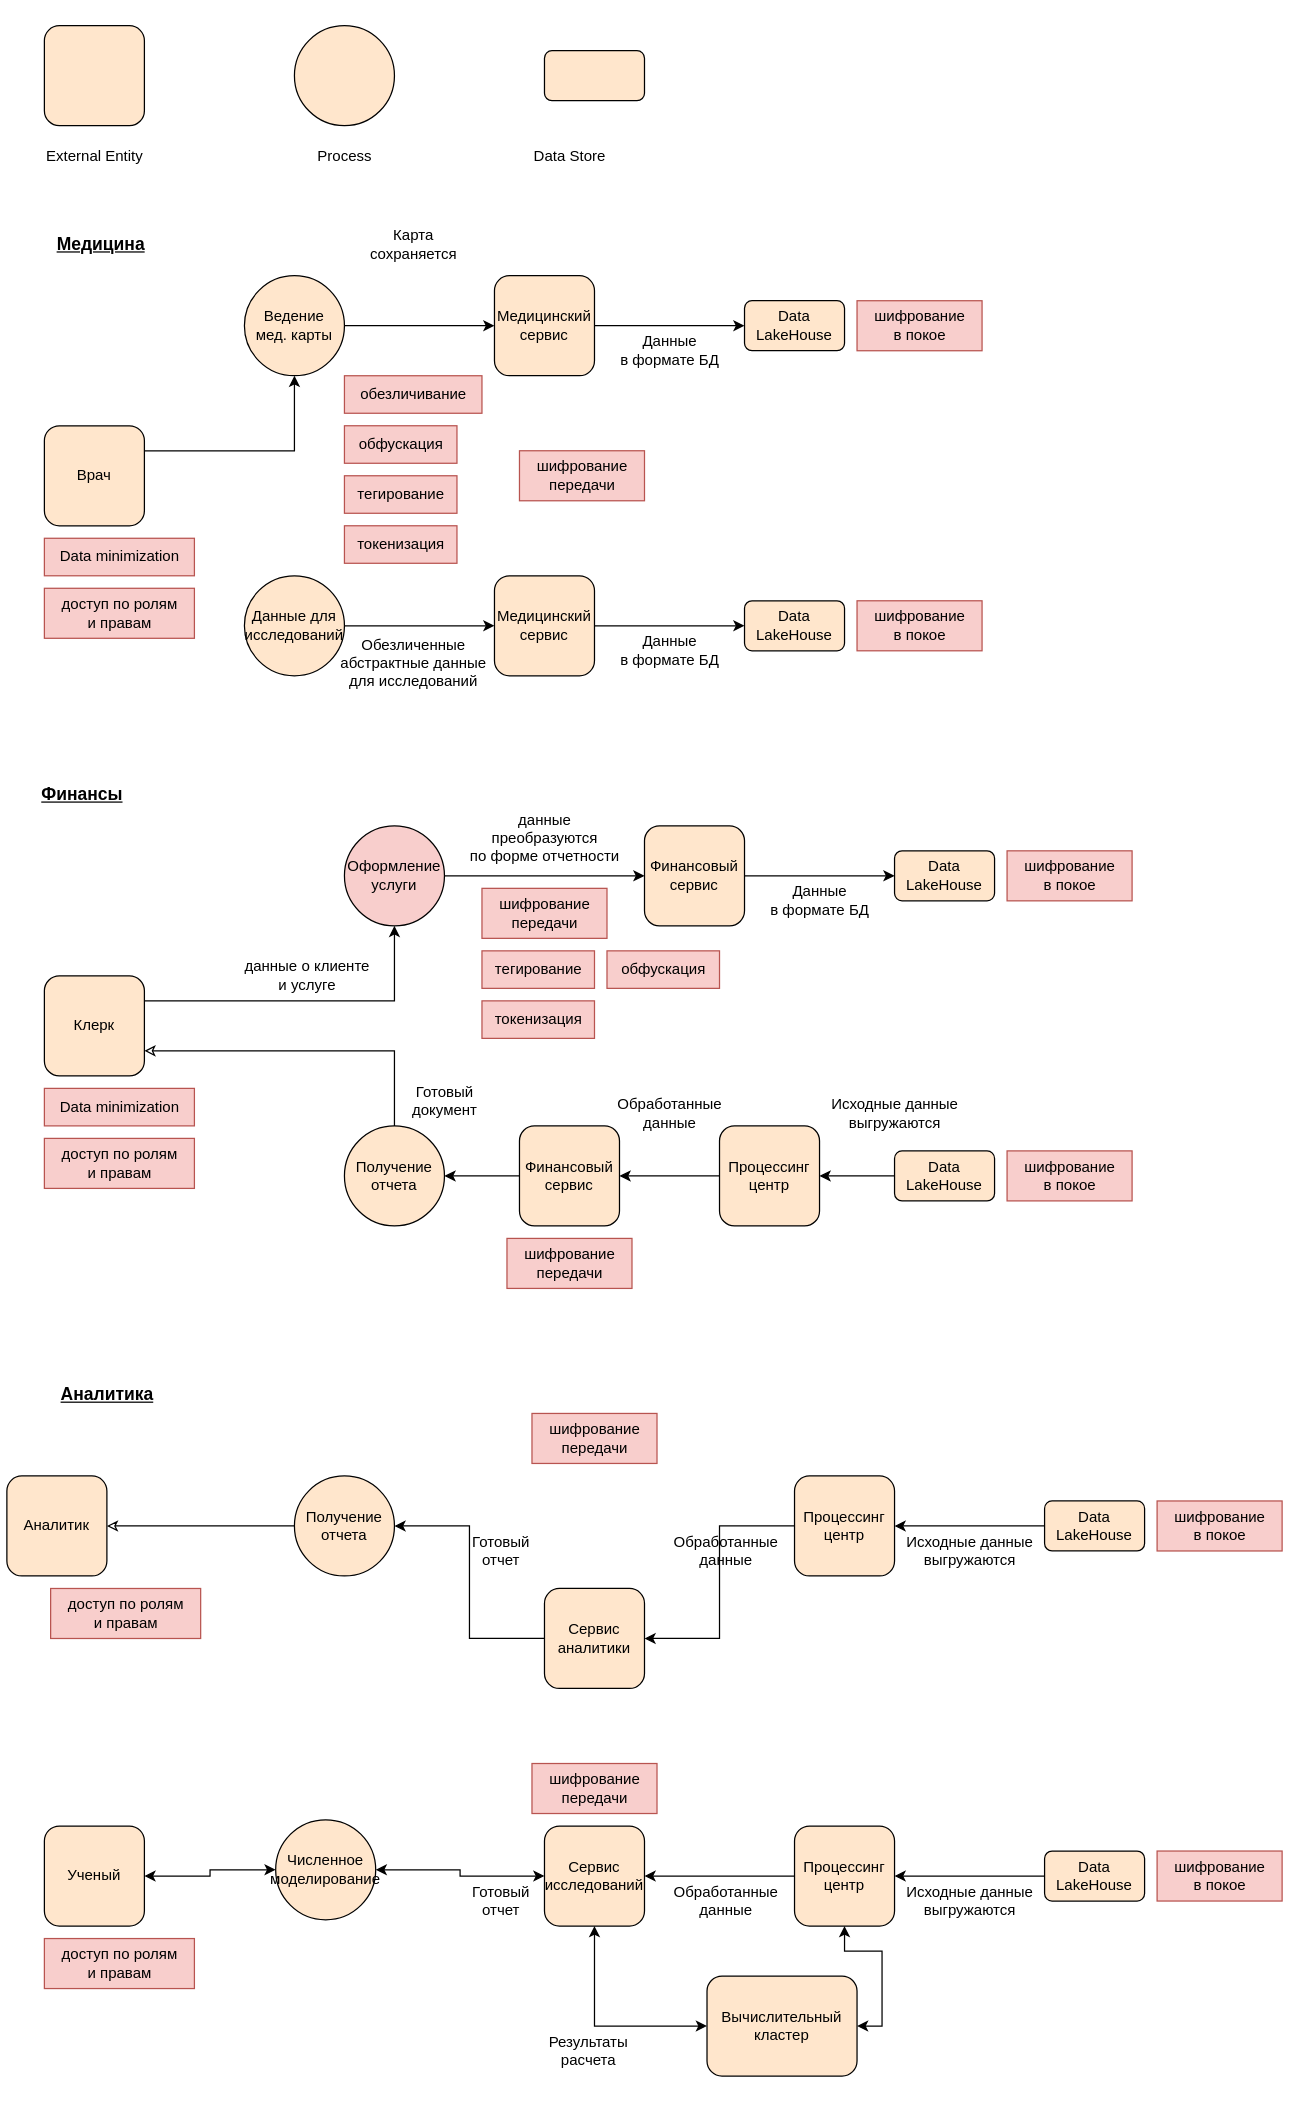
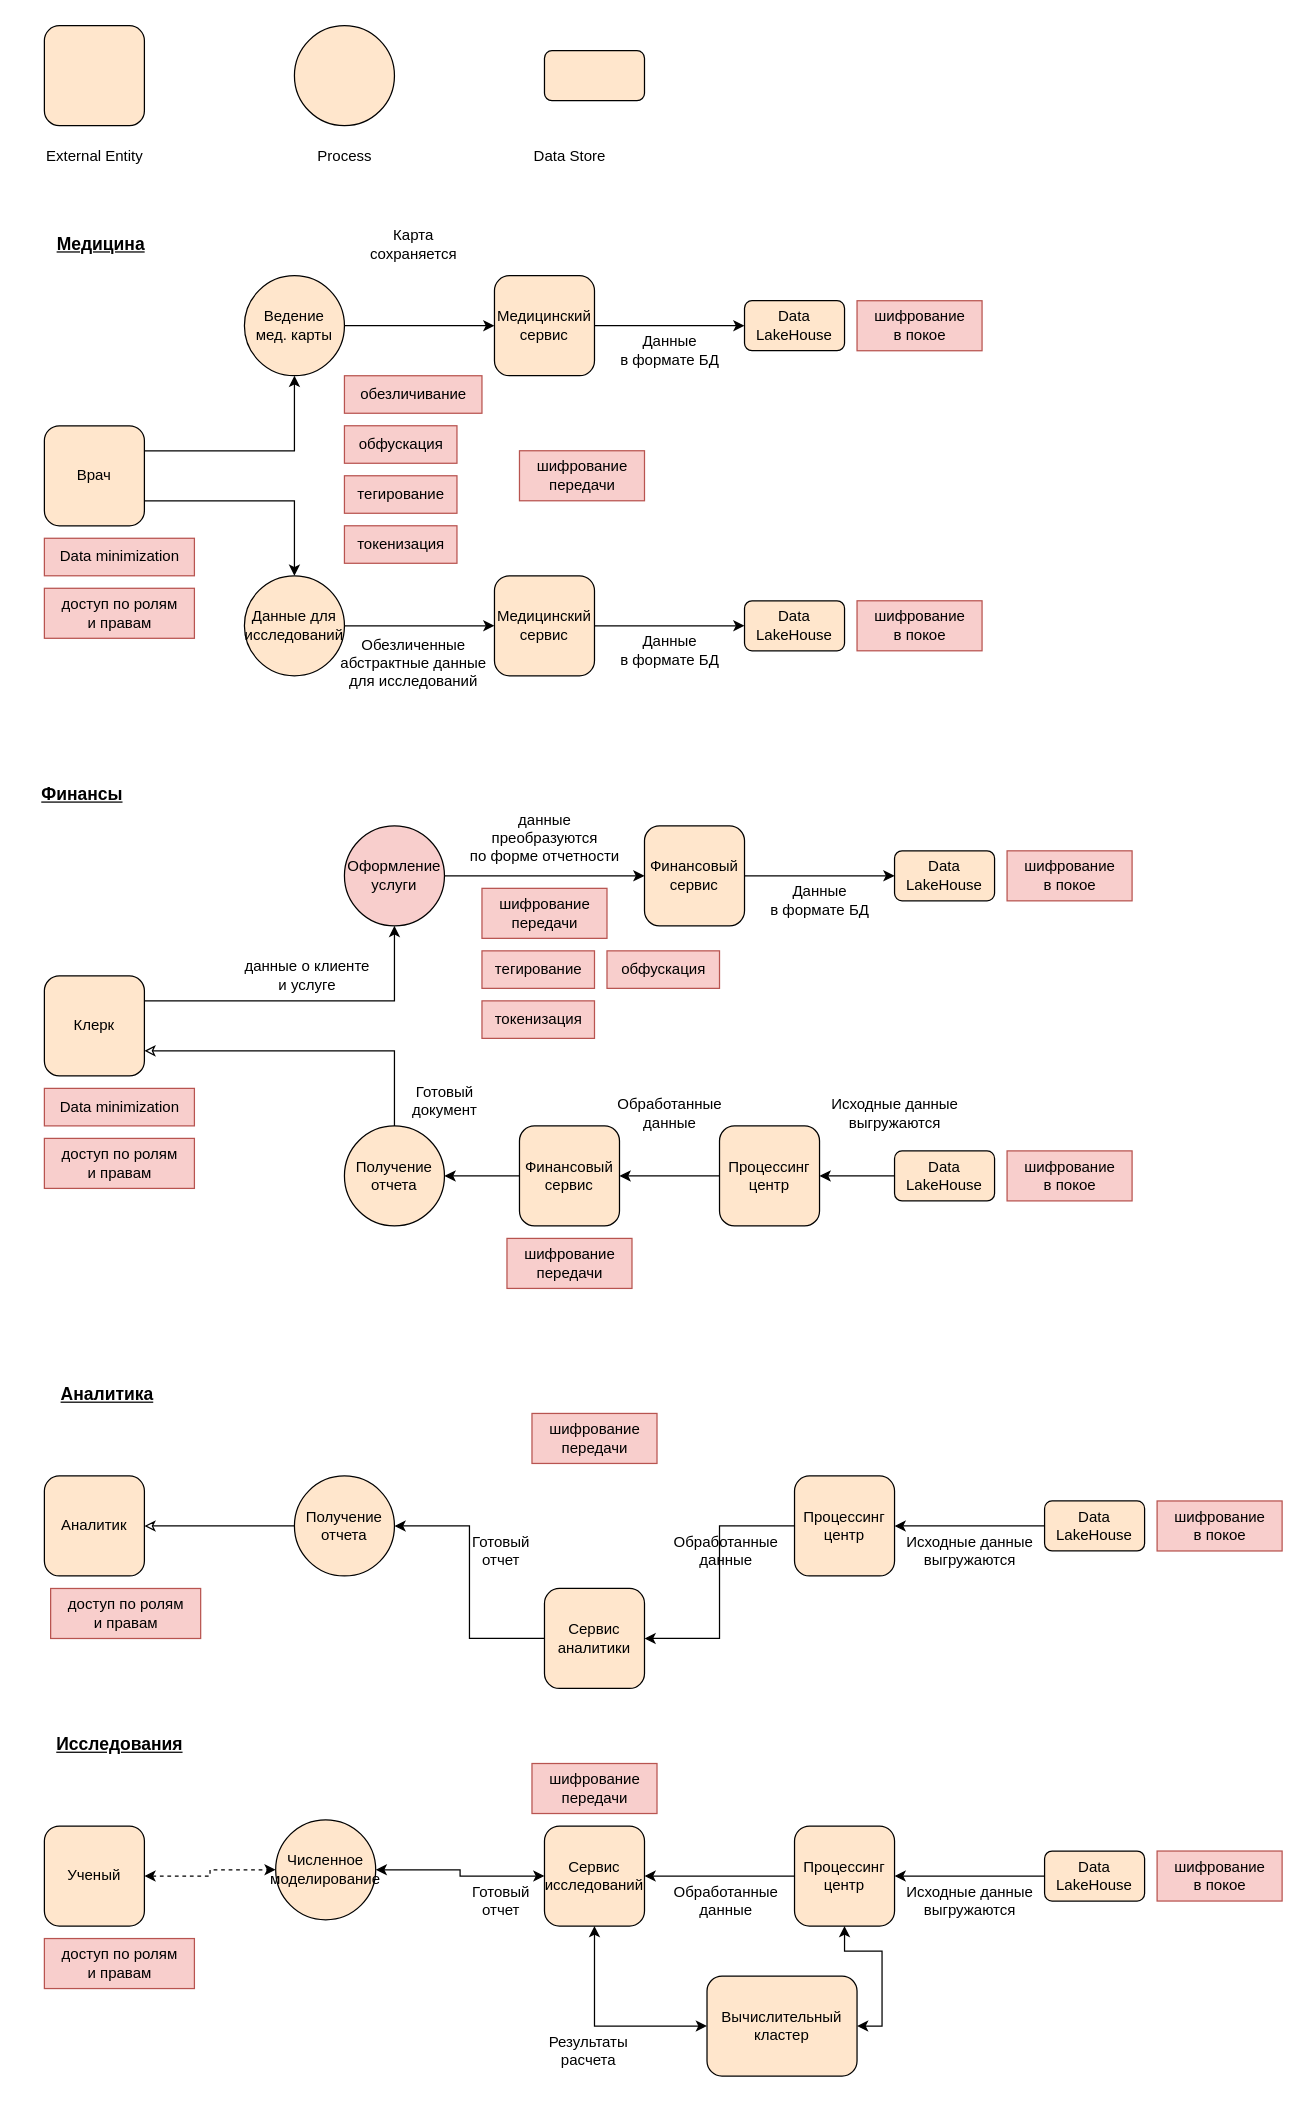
+ <mxCell id="19" style="edgeStyle=orthogonalEdgeStyle;rounded=0;orthogonalLoop=1;jettySize=auto;html=1;exitX=1;exitY=0.75;exitDx=0;exitDy=0;entryX=0.5;entryY=0;entryDx=0;entryDy=0;" edge="1" parent="1" source="20" target="43"><mxGeometry relative="1" as="geometry" /></mxCell>
- <mxCell id="67" value="Аналитик" style="rounded=1;whiteSpace=wrap;html=1;fillColor=#ffe6cc;strokeColor=#000000;" vertex="1" parent="1"><mxGeometry x="5" y="1180" width="80" height="80" as="geometry" /></mxCell>
+ <mxCell id="67" value="Аналитик" style="rounded=1;whiteSpace=wrap;html=1;fillColor=#ffe6cc;strokeColor=#000000;" vertex="1" parent="1"><mxGeometry x="35" y="1180" width="80" height="80" as="geometry" /></mxCell>
+ <mxCell id="84" value="&lt;span style=&quot;font-size: 14px;&quot;&gt;&lt;b&gt;&lt;u&gt;Исследования&lt;/u&gt;&lt;/b&gt;&lt;/span&gt;" style="text;html=1;align=center;verticalAlign=middle;resizable=0;points=[];autosize=1;strokeColor=none;fillColor=none;" vertex="1" parent="1"><mxGeometry x="35" y="1380" width="120" height="30" as="geometry" /></mxCell>
- <mxCell id="82" style="edgeStyle=orthogonalEdgeStyle;rounded=0;orthogonalLoop=1;jettySize=auto;html=1;entryX=0;entryY=0.5;entryDx=0;entryDy=0;startArrow=classic;startFill=1;" edge="1" parent="1" source="83" target="88"><mxGeometry relative="1" as="geometry" /></mxCell>
+ <mxCell id="82" style="edgeStyle=orthogonalEdgeStyle;rounded=0;orthogonalLoop=1;jettySize=auto;html=1;entryX=0;entryY=0.5;entryDx=0;entryDy=0;startArrow=classic;startFill=1;dashed=1;" edge="1" parent="1" source="83" target="88"><mxGeometry relative="1" as="geometry" /></mxCell>
